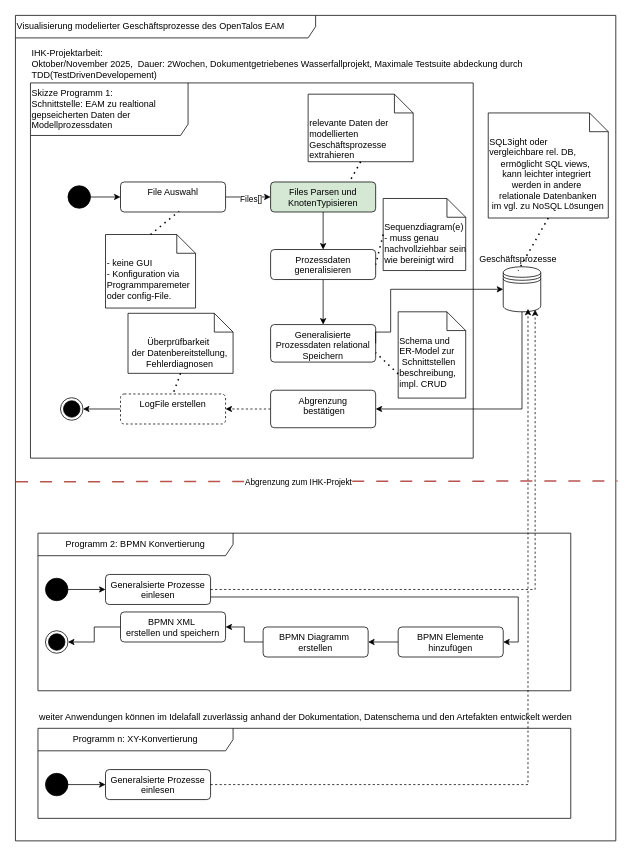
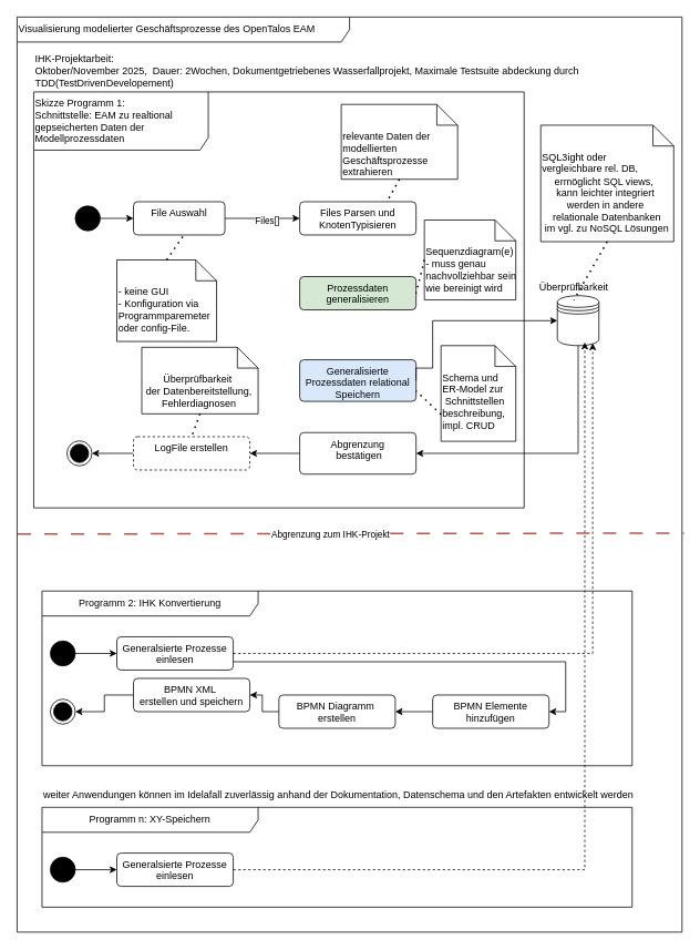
- <mxCell id="22" value="File Auswahl" style="html=1;align=center;verticalAlign=top;rounded=1;absoluteArcSize=1;arcSize=10;dashed=0;whiteSpace=wrap;" parent="19" vertex="1"><mxGeometry x="120" y="132" width="140" height="40" as="geometry" /></mxCell>
+ <mxCell id="22" value="File Auswahl" style="html=1;align=center;verticalAlign=top;rounded=1;absoluteArcSize=1;arcSize=10;dashed=0;whiteSpace=wrap;" parent="19" vertex="1"><mxGeometry x="120" y="132" width="110" height="40" as="geometry" /></mxCell>
- <mxCell id="25" value="Files Parsen und KnotenTypisieren" style="html=1;align=center;verticalAlign=top;rounded=1;absoluteArcSize=1;arcSize=10;dashed=0;whiteSpace=wrap;fillColor=#d5e8d4;" parent="19" vertex="1"><mxGeometry x="320" y="132" width="140" height="40" as="geometry" /></mxCell>
+ <mxCell id="25" value="Files Parsen und KnotenTypisieren" style="html=1;align=center;verticalAlign=top;rounded=1;absoluteArcSize=1;arcSize=10;dashed=0;whiteSpace=wrap;" parent="19" vertex="1"><mxGeometry x="320" y="132" width="140" height="40" as="geometry" /></mxCell>
- <mxCell id="24" style="edgeStyle=orthogonalEdgeStyle;rounded=0;orthogonalLoop=1;jettySize=auto;html=1;exitX=0.5;exitY=1;exitDx=0;exitDy=0;entryX=0.5;entryY=0;entryDx=0;entryDy=0;" parent="19" source="25" target="29" edge="1"><mxGeometry relative="1" as="geometry" /></mxCell>
- <mxCell id="49" value="Geschäftsprozesse" style="text;html=1;align=center;verticalAlign=middle;whiteSpace=wrap;rounded=0;" parent="2" vertex="1"><mxGeometry x="640" y="310" width="60" height="30" as="geometry" /></mxCell>
+ <mxCell id="49" value="Überprüfbarkeit" style="text;html=1;align=center;verticalAlign=middle;whiteSpace=wrap;rounded=0;" parent="2" vertex="1"><mxGeometry x="640" y="310" width="60" height="30" as="geometry" /></mxCell>
- <mxCell id="29" value="Prozessdaten generalisieren" style="html=1;align=center;verticalAlign=top;rounded=1;absoluteArcSize=1;arcSize=10;dashed=0;whiteSpace=wrap;" parent="19" vertex="1"><mxGeometry x="320" y="222" width="140" height="40" as="geometry" /></mxCell>
+ <mxCell id="29" value="Prozessdaten generalisieren" style="html=1;align=center;verticalAlign=top;rounded=1;absoluteArcSize=1;arcSize=10;dashed=0;whiteSpace=wrap;fillColor=#d5e8d4;" parent="19" vertex="1"><mxGeometry x="320" y="222" width="140" height="40" as="geometry" /></mxCell>
- <mxCell id="28" style="edgeStyle=orthogonalEdgeStyle;rounded=0;orthogonalLoop=1;jettySize=auto;html=1;exitX=0.5;exitY=1;exitDx=0;exitDy=0;entryX=0.5;entryY=0;entryDx=0;entryDy=0;" parent="19" source="29" target="30" edge="1"><mxGeometry relative="1" as="geometry" /></mxCell>
- <mxCell id="30" value="Generalisierte Prozessdaten relational Speichern" style="html=1;align=center;verticalAlign=top;rounded=1;absoluteArcSize=1;arcSize=10;dashed=0;whiteSpace=wrap;" parent="19" vertex="1"><mxGeometry x="320" y="322" width="140" height="50" as="geometry" /></mxCell>
+ <mxCell id="30" value="Generalisierte Prozessdaten relational Speichern" style="html=1;align=center;verticalAlign=top;rounded=1;absoluteArcSize=1;arcSize=10;dashed=0;whiteSpace=wrap;fillColor=#dae8fc;" parent="19" vertex="1"><mxGeometry x="320" y="322" width="140" height="50" as="geometry" /></mxCell>
- <mxCell id="31" style="edgeStyle=orthogonalEdgeStyle;rounded=0;orthogonalLoop=1;jettySize=auto;html=1;exitX=0;exitY=0.5;exitDx=0;exitDy=0;entryX=1;entryY=0.5;entryDx=0;entryDy=0;dashed=1;" parent="19" source="32" target="34" edge="1"><mxGeometry relative="1" as="geometry" /></mxCell>
+ <mxCell id="31" style="edgeStyle=orthogonalEdgeStyle;rounded=0;orthogonalLoop=1;jettySize=auto;html=1;exitX=0;exitY=0.5;exitDx=0;exitDy=0;entryX=1;entryY=0.5;entryDx=0;entryDy=0;" parent="19" source="32" target="34" edge="1"><mxGeometry relative="1" as="geometry" /></mxCell>
- <mxCell id="3" value="Programm 2: BPMN Konvertierung" style="shape=umlFrame;whiteSpace=wrap;html=1;pointerEvents=0;recursiveResize=0;container=1;collapsible=0;width=260;height=30;" parent="2" vertex="1"><mxGeometry x="30" y="690" width="710" height="210" as="geometry" /></mxCell>
+ <mxCell id="3" value="Programm 2: IHK Konvertierung" style="shape=umlFrame;whiteSpace=wrap;html=1;pointerEvents=0;recursiveResize=0;container=1;collapsible=0;width=260;height=30;" parent="2" vertex="1"><mxGeometry x="30" y="690" width="710" height="210" as="geometry" /></mxCell>
- <mxCell id="13" value="BPMN Diagramm&amp;nbsp;&lt;div&gt;erstellen&lt;/div&gt;" style="html=1;align=center;verticalAlign=top;rounded=1;absoluteArcSize=1;arcSize=10;dashed=0;whiteSpace=wrap;" parent="3" vertex="1"><mxGeometry x="300" y="125" width="140" height="40" as="geometry" /></mxCell>
+ <mxCell id="13" value="BPMN Diagramm&amp;nbsp;&lt;div&gt;erstellen&lt;/div&gt;" style="html=1;align=center;verticalAlign=top;rounded=1;absoluteArcSize=1;arcSize=10;dashed=0;whiteSpace=wrap;" parent="3" vertex="1"><mxGeometry x="285" y="125" width="140" height="40" as="geometry" /></mxCell>
- <mxCell id="7" value="BPMN Elemente&lt;div&gt;hinzufügen&lt;/div&gt;" style="html=1;align=center;verticalAlign=top;rounded=1;absoluteArcSize=1;arcSize=10;dashed=0;whiteSpace=wrap;" parent="3" vertex="1"><mxGeometry x="480" y="125" width="140" height="40" as="geometry" /></mxCell>
+ <mxCell id="7" value="BPMN Elemente&lt;div&gt;hinzufügen&lt;/div&gt;" style="html=1;align=center;verticalAlign=top;rounded=1;absoluteArcSize=1;arcSize=10;dashed=0;whiteSpace=wrap;" parent="3" vertex="1"><mxGeometry x="470" y="125" width="140" height="40" as="geometry" /></mxCell>
- <mxCell id="15" value="Programm n: XY-Konvertierung" style="shape=umlFrame;whiteSpace=wrap;html=1;pointerEvents=0;recursiveResize=0;container=1;collapsible=0;width=260;height=30;" parent="2" vertex="1"><mxGeometry x="30" y="950" width="710" height="120" as="geometry" /></mxCell>
+ <mxCell id="15" value="Programm n: XY-Speichern" style="shape=umlFrame;whiteSpace=wrap;html=1;pointerEvents=0;recursiveResize=0;container=1;collapsible=0;width=260;height=30;" parent="2" vertex="1"><mxGeometry x="30" y="950" width="710" height="120" as="geometry" /></mxCell>
